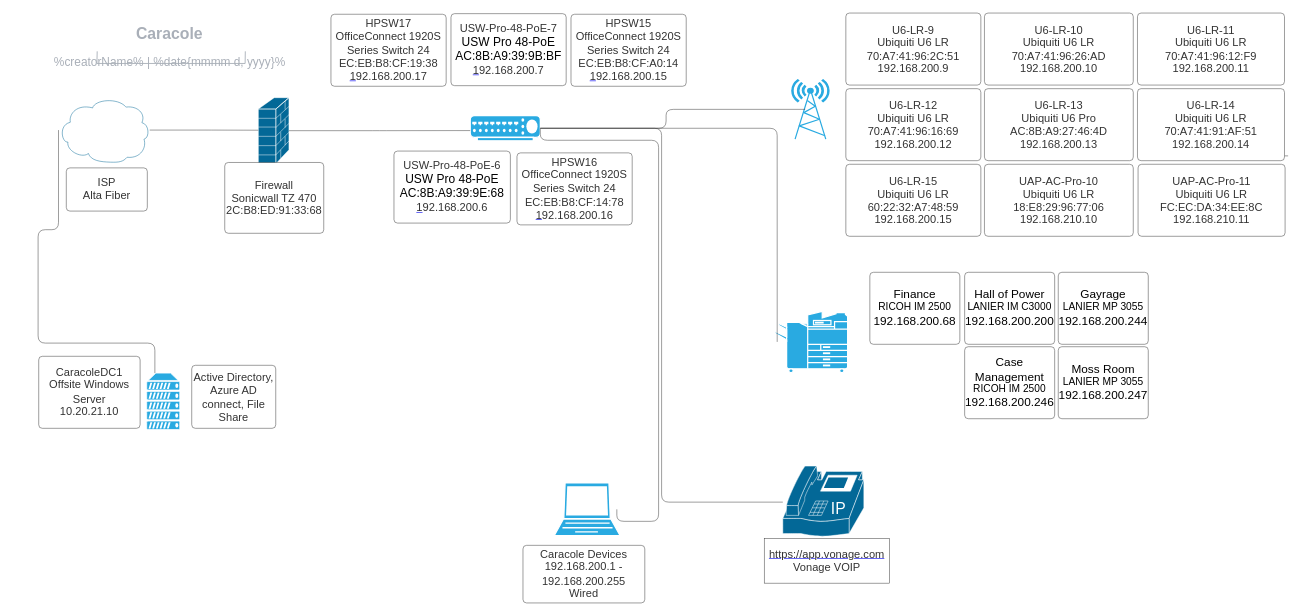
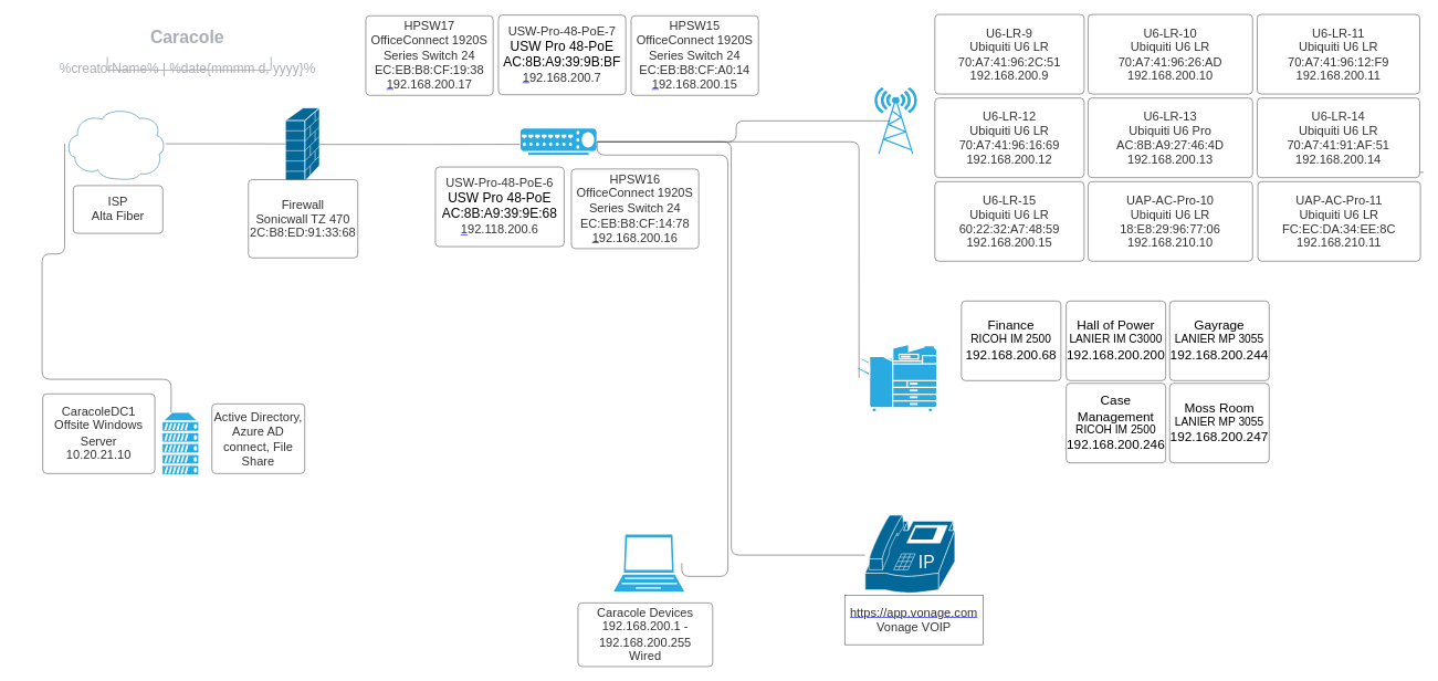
- <mxCell id="11" value="&lt;div style=&quot;display: flex; justify-content: center; text-align: center; align-items: baseline; font-size: 0; line-height: 1.25;margin-top: -2px;&quot;&gt;&lt;span&gt;&lt;span style=&quot;font-size:18.5px;color:#333333;&quot;&gt;USW-Pro-48-PoE-6&#10;&lt;/span&gt;&lt;/span&gt;&lt;/div&gt;&lt;div style=&quot;display: flex; justify-content: center; text-align: center; align-items: baseline; font-size: 0; line-height: 1.25;margin-top: -2px;&quot;&gt;&lt;span&gt;&lt;span style=&quot;font-size:20px;color:#000000;&quot;&gt;USW Pro 48-PoE&#10;&lt;/span&gt;&lt;/span&gt;&lt;/div&gt;&lt;div style=&quot;display: flex; justify-content: center; text-align: center; align-items: baseline; font-size: 0; line-height: 1.25;margin-top: -2px;&quot;&gt;&lt;span&gt;&lt;span style=&quot;font-size:20px;color:#000000;&quot;&gt;AC:8B:A9:39:9E:68&#10;&lt;/span&gt;&lt;a href=&quot;http://192.168.200.6&quot;&gt;&lt;span style=&quot;font-size:18.5px;color:#333333;&quot;&gt;1&lt;/span&gt;&lt;/a&gt;&lt;span style=&quot;font-size:18.5px;color:#333333;&quot;&gt;92.168.200.6&lt;/span&gt;&lt;/span&gt;&lt;/div&gt;" style="html=1;overflow=block;blockSpacing=1;whiteSpace=wrap;fontSize=13;spacing=3.8;strokeColor=#333333;strokeOpacity=100;fillOpacity=100;rounded=1;absoluteArcSize=1;arcSize=12;fillColor=#ffffff;strokeWidth=0.8;lucidId=Kbh88.AFUJRp;" vertex="1" parent="1"><mxGeometry x="656" y="251" width="194" height="120" as="geometry" /></mxCell>
+ <mxCell id="11" value="&lt;div style=&quot;display: flex; justify-content: center; text-align: center; align-items: baseline; font-size: 0; line-height: 1.25;margin-top: -2px;&quot;&gt;&lt;span&gt;&lt;span style=&quot;font-size:18.5px;color:#333333;&quot;&gt;USW-Pro-48-PoE-6&#10;&lt;/span&gt;&lt;/span&gt;&lt;/div&gt;&lt;div style=&quot;display: flex; justify-content: center; text-align: center; align-items: baseline; font-size: 0; line-height: 1.25;margin-top: -2px;&quot;&gt;&lt;span&gt;&lt;span style=&quot;font-size:20px;color:#000000;&quot;&gt;USW Pro 48-PoE&#10;&lt;/span&gt;&lt;/span&gt;&lt;/div&gt;&lt;div style=&quot;display: flex; justify-content: center; text-align: center; align-items: baseline; font-size: 0; line-height: 1.25;margin-top: -2px;&quot;&gt;&lt;span&gt;&lt;span style=&quot;font-size:20px;color:#000000;&quot;&gt;AC:8B:A9:39:9E:68&#10;&lt;/span&gt;&lt;a href=&quot;http://192.168.200.6&quot;&gt;&lt;span style=&quot;font-size:18.5px;color:#333333;&quot;&gt;1&lt;/span&gt;&lt;/a&gt;&lt;span style=&quot;font-size:18.5px;color:#333333;&quot;&gt;92.118.200.6&lt;/span&gt;&lt;/span&gt;&lt;/div&gt;" style="html=1;overflow=block;blockSpacing=1;whiteSpace=wrap;fontSize=13;spacing=3.8;strokeColor=#333333;strokeOpacity=100;fillOpacity=100;rounded=1;absoluteArcSize=1;arcSize=12;fillColor=#ffffff;strokeWidth=0.8;lucidId=Kbh88.AFUJRp;" vertex="1" parent="1"><mxGeometry x="656" y="251" width="194" height="120" as="geometry" /></mxCell>
